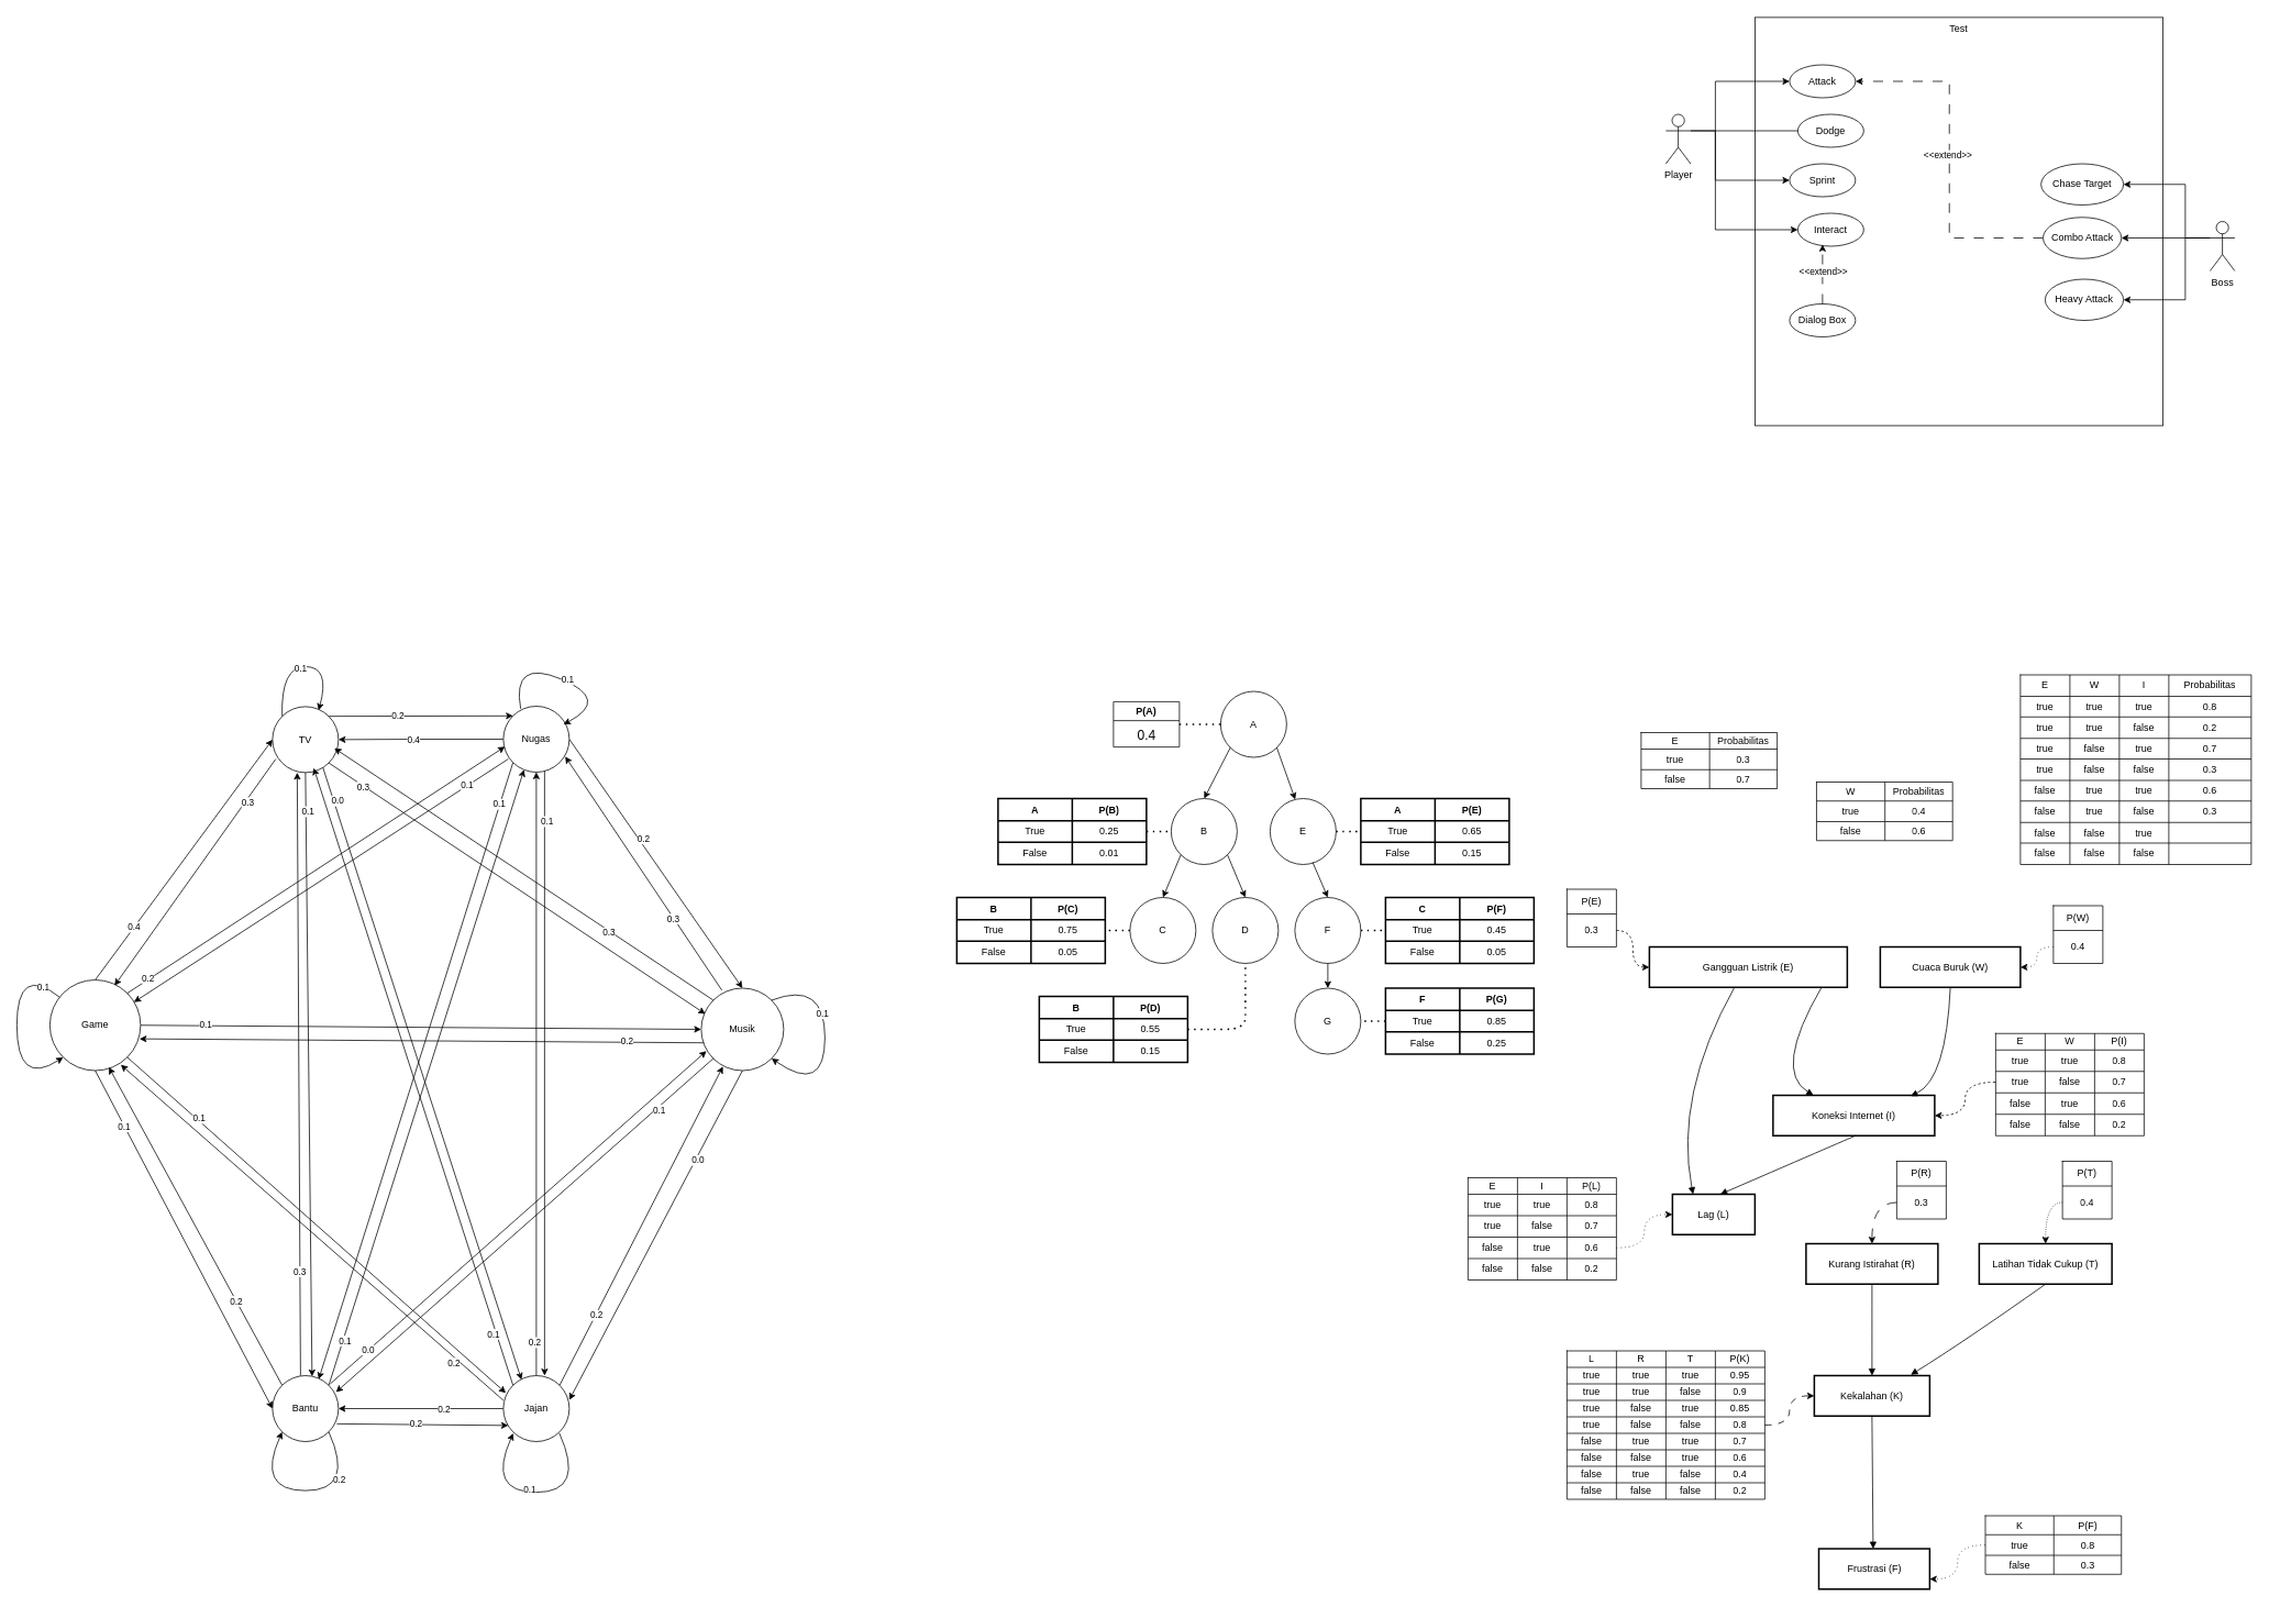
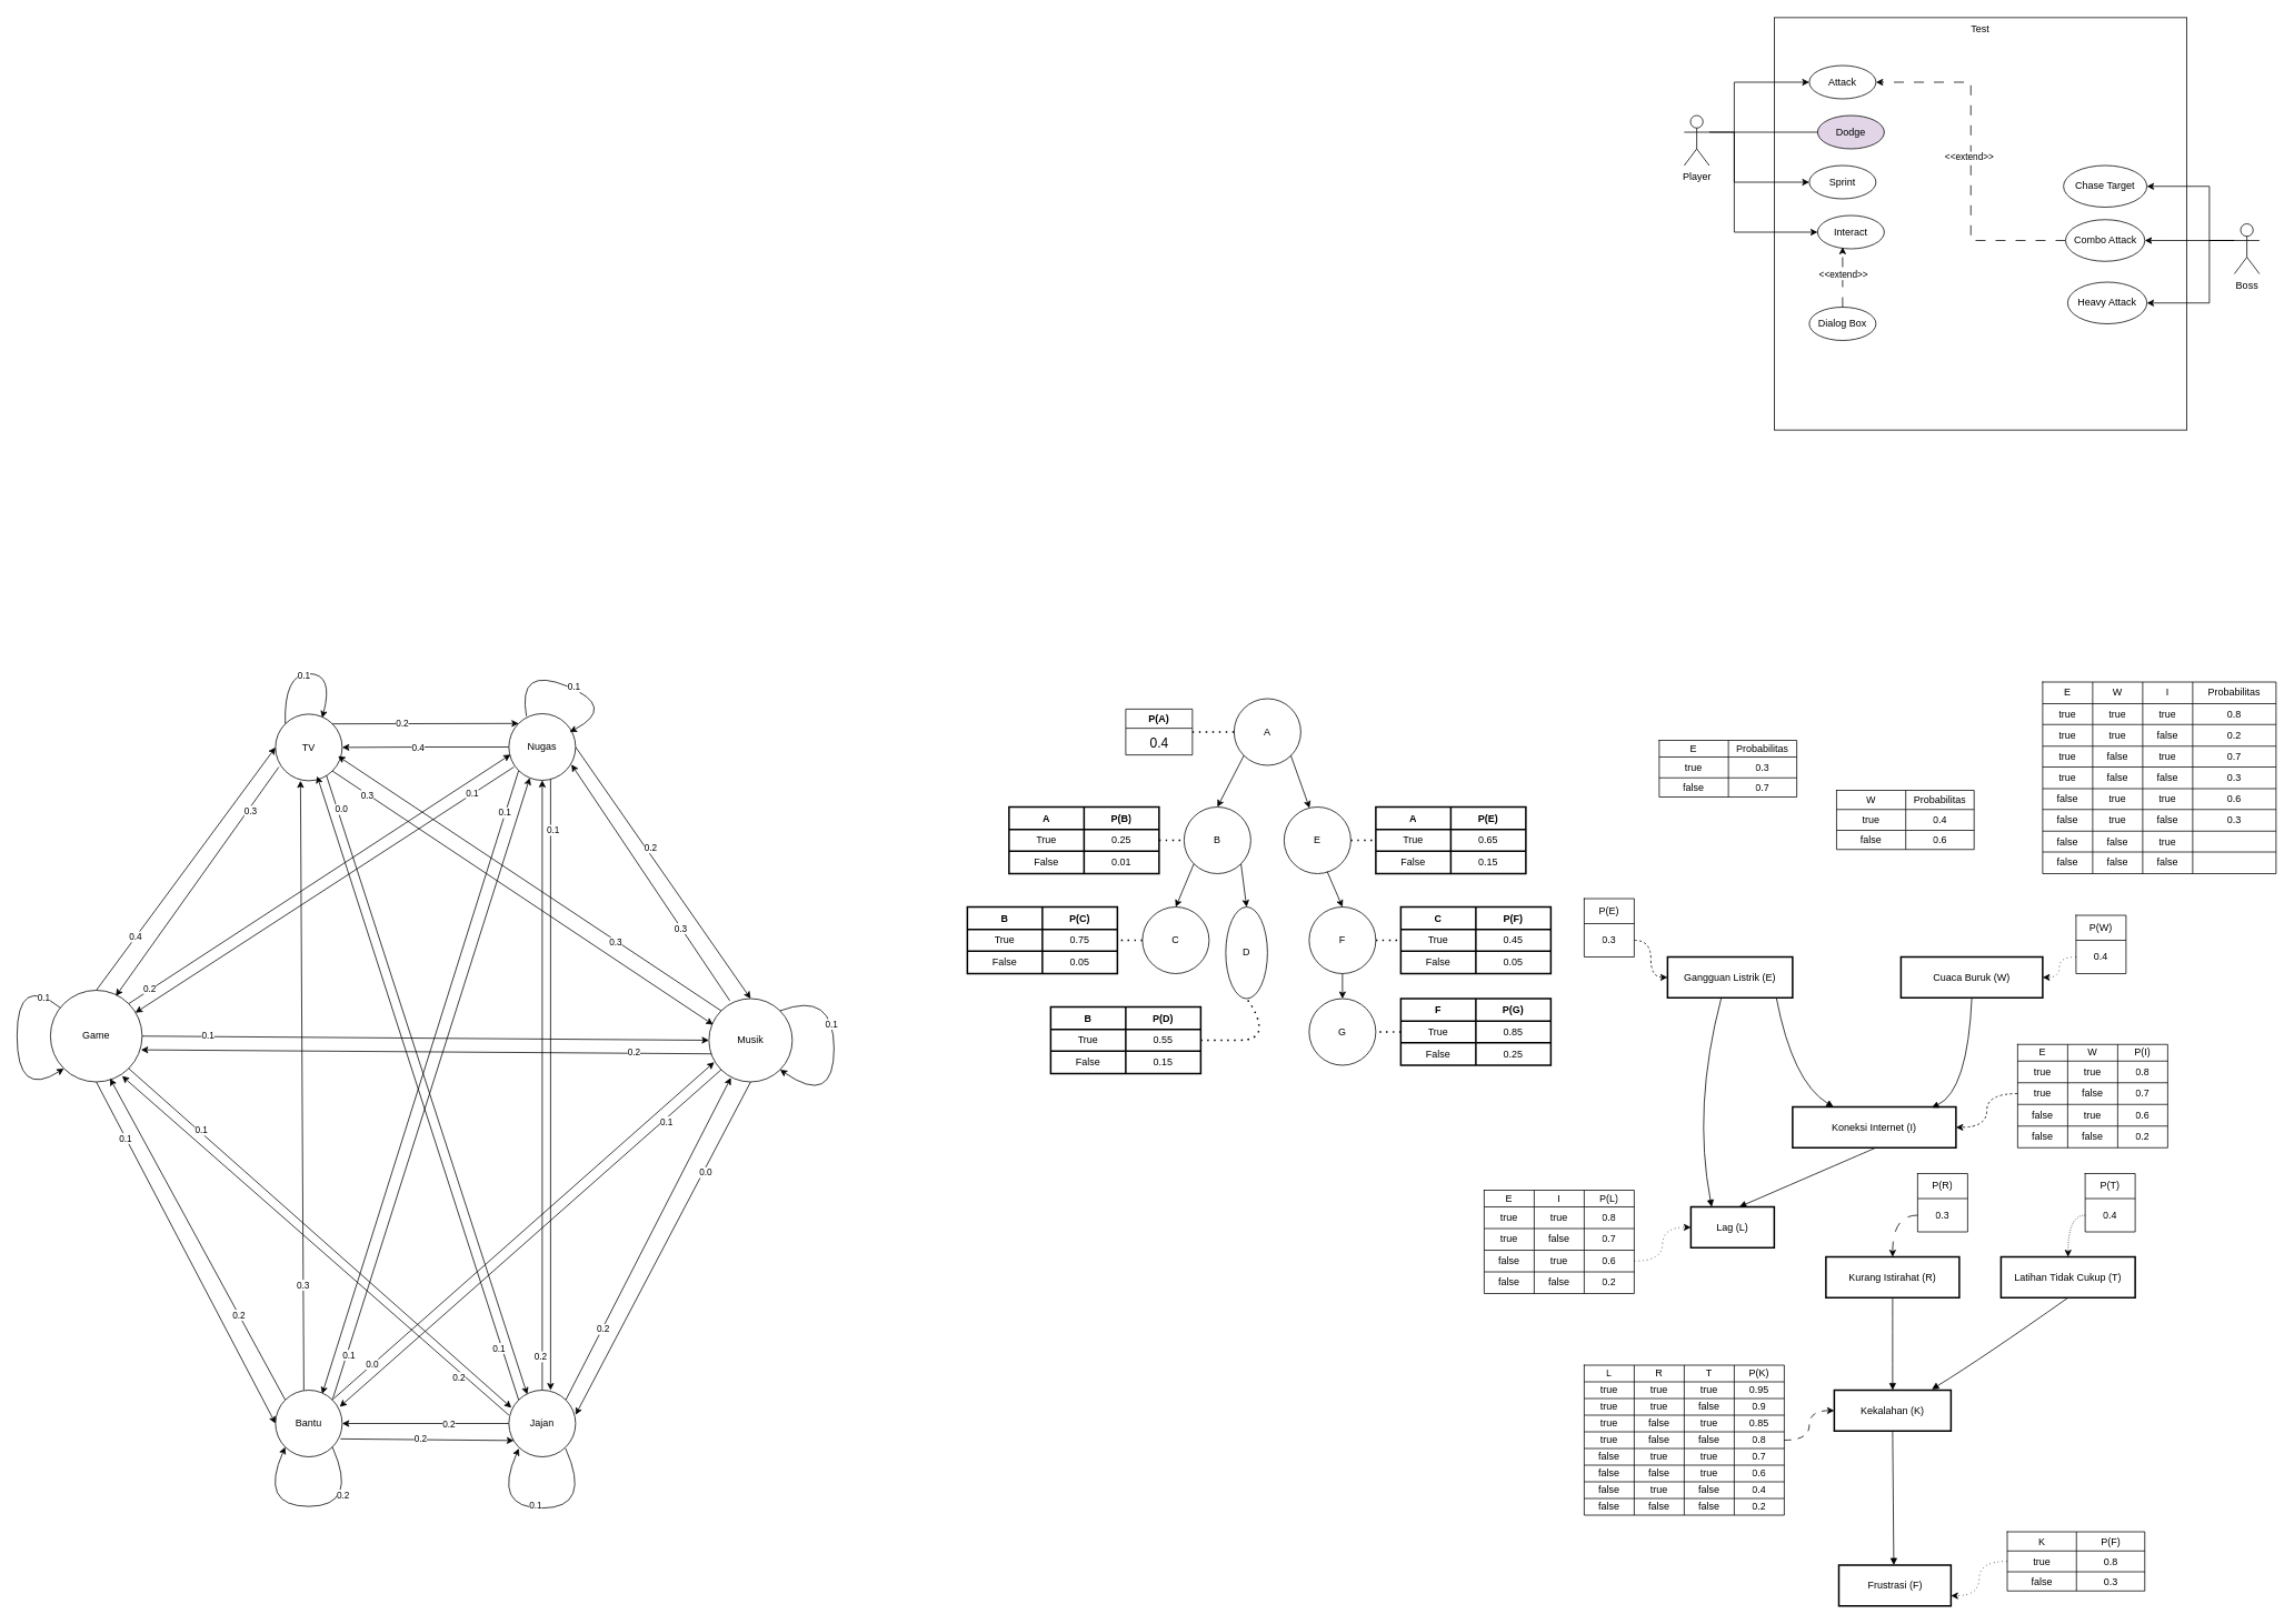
- <mxCell id="12" value="Dodge" style="ellipse;whiteSpace=wrap;html=1;" parent="1" vertex="1"><mxGeometry x="2180" y="138" width="80" height="40" as="geometry" /></mxCell>
+ <mxCell id="12" value="Dodge" style="ellipse;whiteSpace=wrap;html=1;fillColor=#e1d5e7;" parent="1" vertex="1"><mxGeometry x="2180" y="138" width="80" height="40" as="geometry" /></mxCell>
- <mxCell id="321" style="rounded=0;orthogonalLoop=1;jettySize=auto;html=1;exitX=0.5;exitY=1;exitDx=0;exitDy=0;entryX=0.6;entryY=0.013;entryDx=0;entryDy=0;entryPerimeter=0;" edge="1" parent="1" source="329" target="359"><mxGeometry relative="1" as="geometry" /></mxCell>
- <mxCell id="322" value="0.1" style="edgeLabel;html=1;align=center;verticalAlign=middle;resizable=0;points=[];" vertex="1" connectable="0" parent="321"><mxGeometry x="-0.873" y="-1" relative="1" as="geometry"><mxPoint x="3" as="offset" /></mxGeometry></mxCell>
- <mxCell id="236" value="D" style="ellipse;whiteSpace=wrap;html=1;aspect=fixed;" vertex="1" parent="1"><mxGeometry x="1470" y="1088" width="80" height="80" as="geometry" /></mxCell>
+ <mxCell id="236" value="D" style="ellipse;whiteSpace=wrap;html=1;aspect=fixed;" vertex="1" parent="1"><mxGeometry x="1470" y="1088" width="50" height="110" as="geometry" /></mxCell>
- <mxCell id="23" value="Gangguan Listrik (E)" style="whiteSpace=wrap;strokeWidth=2;" parent="1" vertex="1"><mxGeometry x="2000" y="1148" width="240" height="49" as="geometry" /></mxCell>
+ <mxCell id="23" value="Gangguan Listrik (E)" style="whiteSpace=wrap;strokeWidth=2;" parent="1" vertex="1"><mxGeometry x="2000" y="1148" width="150" height="49" as="geometry" /></mxCell>
